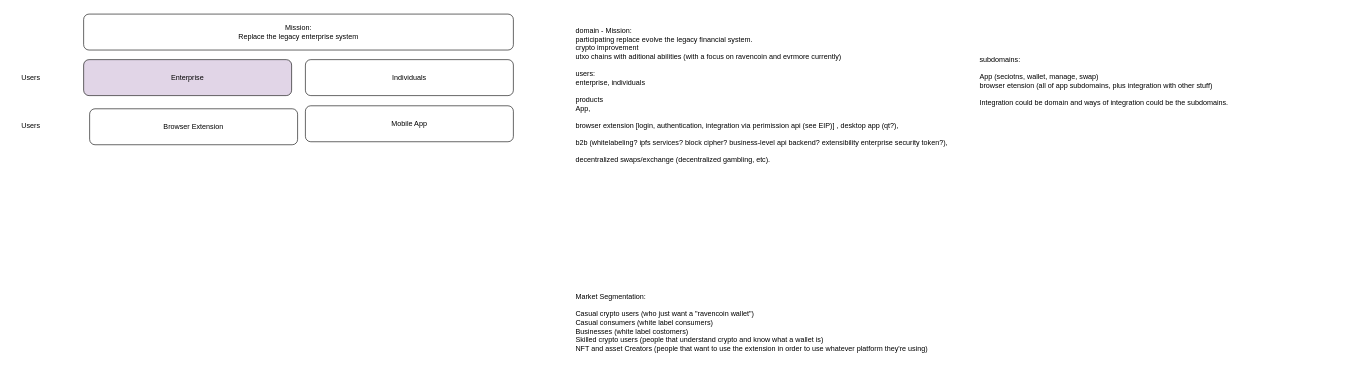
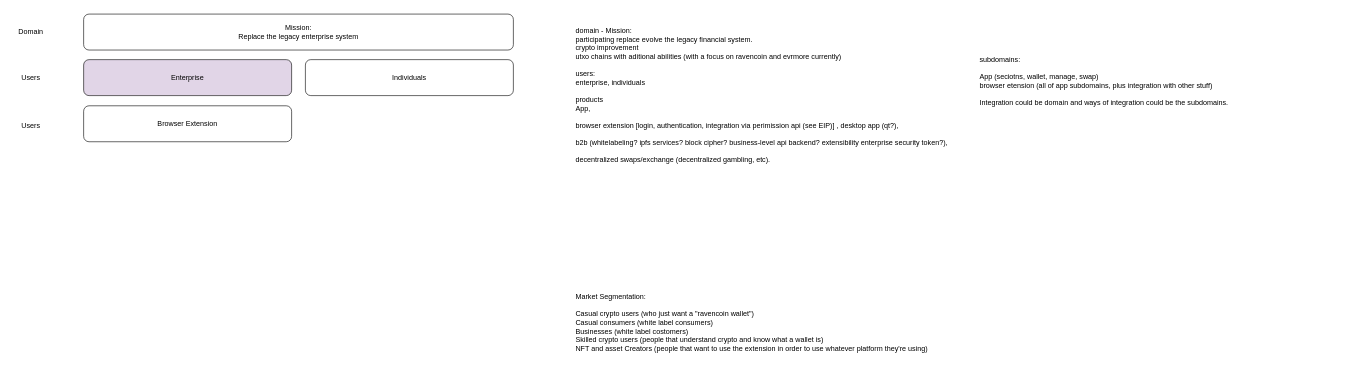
+ <mxCell id="6" value="Domain" style="text;html=1;strokeColor=none;fillColor=none;align=center;verticalAlign=middle;whiteSpace=wrap;rounded=0;" parent="1" vertex="1"><mxGeometry x="20" y="38" width="60" height="30" as="geometry" /></mxCell>
- <mxCell id="11" value="Mobile App" style="rounded=1;whiteSpace=wrap;html=1;" parent="1" vertex="1"><mxGeometry x="508" y="176" width="347" height="60" as="geometry" /></mxCell>
- <mxCell id="9" value="Browser Extension" style="rounded=1;whiteSpace=wrap;html=1;" parent="1" vertex="1"><mxGeometry x="148" y="181" width="347" height="60" as="geometry" /></mxCell>
+ <mxCell id="9" value="Browser Extension" style="rounded=1;whiteSpace=wrap;html=1;" parent="1" vertex="1"><mxGeometry x="138" y="176" width="347" height="60" as="geometry" /></mxCell>
